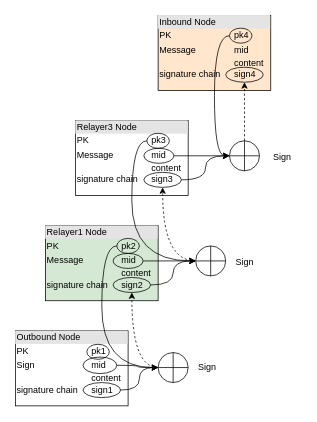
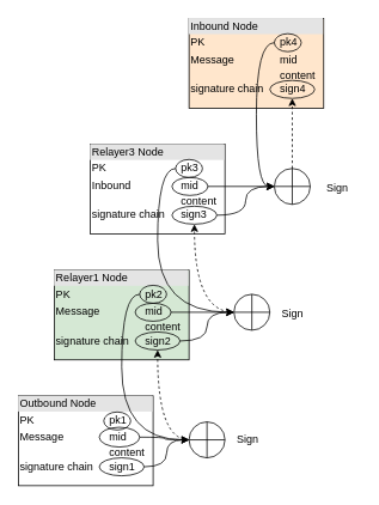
- <mxCell id="2" value="&lt;div style=&quot;box-sizing:border-box;width:100%;background:#e4e4e4;padding:2px;&quot;&gt;Relayer3 Node&lt;/div&gt;&lt;table style=&quot;width:100%;font-size:1em;&quot; cellpadding=&quot;2&quot; cellspacing=&quot;0&quot;&gt;&lt;tbody&gt;&lt;tr&gt;&lt;td&gt;PK&lt;/td&gt;&lt;td&gt;pk3&lt;/td&gt;&lt;/tr&gt;&lt;tr&gt;&lt;td&gt;Message&lt;/td&gt;&lt;td&gt;mid&lt;/td&gt;&lt;/tr&gt;&lt;tr&gt;&lt;td&gt;&lt;br&gt;signature chain&lt;br&gt;&lt;/td&gt;&lt;td&gt;content&lt;br&gt;sign3&lt;/td&gt;&lt;/tr&gt;&lt;/tbody&gt;&lt;/table&gt;" style="verticalAlign=top;align=left;overflow=fill;html=1;whiteSpace=wrap;" vertex="1" parent="1"><mxGeometry x="100" y="160" width="150" height="100" as="geometry" /></mxCell>
+ <mxCell id="2" value="&lt;div style=&quot;box-sizing:border-box;width:100%;background:#e4e4e4;padding:2px;&quot;&gt;Relayer3 Node&lt;/div&gt;&lt;table style=&quot;width:100%;font-size:1em;&quot; cellpadding=&quot;2&quot; cellspacing=&quot;0&quot;&gt;&lt;tbody&gt;&lt;tr&gt;&lt;td&gt;PK&lt;/td&gt;&lt;td&gt;pk3&lt;/td&gt;&lt;/tr&gt;&lt;tr&gt;&lt;td&gt;Inbound&lt;/td&gt;&lt;td&gt;mid&lt;/td&gt;&lt;/tr&gt;&lt;tr&gt;&lt;td&gt;&lt;br&gt;signature chain&lt;br&gt;&lt;/td&gt;&lt;td&gt;content&lt;br&gt;sign3&lt;/td&gt;&lt;/tr&gt;&lt;/tbody&gt;&lt;/table&gt;" style="verticalAlign=top;align=left;overflow=fill;html=1;whiteSpace=wrap;" vertex="1" parent="1"><mxGeometry x="100" y="160" width="150" height="100" as="geometry" /></mxCell>
- <mxCell id="14" value="&lt;div style=&quot;box-sizing:border-box;width:100%;background:#e4e4e4;padding:2px;&quot;&gt;Outbound Node&lt;/div&gt;&lt;table style=&quot;width:100%;font-size:1em;&quot; cellpadding=&quot;2&quot; cellspacing=&quot;0&quot;&gt;&lt;tbody&gt;&lt;tr&gt;&lt;td&gt;PK&lt;/td&gt;&lt;td&gt;pk1&lt;/td&gt;&lt;/tr&gt;&lt;tr&gt;&lt;td&gt;Sign&lt;/td&gt;&lt;td&gt;mid&lt;/td&gt;&lt;/tr&gt;&lt;tr&gt;&lt;td&gt;&lt;br&gt;signature chain&lt;br&gt;&lt;/td&gt;&lt;td&gt;content&lt;br&gt;sign1&lt;/td&gt;&lt;/tr&gt;&lt;/tbody&gt;&lt;/table&gt;" style="verticalAlign=top;align=left;overflow=fill;html=1;whiteSpace=wrap;" vertex="1" parent="1"><mxGeometry x="20" y="440" width="150" height="100" as="geometry" /></mxCell>
+ <mxCell id="14" value="&lt;div style=&quot;box-sizing:border-box;width:100%;background:#e4e4e4;padding:2px;&quot;&gt;Outbound Node&lt;/div&gt;&lt;table style=&quot;width:100%;font-size:1em;&quot; cellpadding=&quot;2&quot; cellspacing=&quot;0&quot;&gt;&lt;tbody&gt;&lt;tr&gt;&lt;td&gt;PK&lt;/td&gt;&lt;td&gt;pk1&lt;/td&gt;&lt;/tr&gt;&lt;tr&gt;&lt;td&gt;Message&lt;/td&gt;&lt;td&gt;mid&lt;/td&gt;&lt;/tr&gt;&lt;tr&gt;&lt;td&gt;&lt;br&gt;signature chain&lt;br&gt;&lt;/td&gt;&lt;td&gt;content&lt;br&gt;sign1&lt;/td&gt;&lt;/tr&gt;&lt;/tbody&gt;&lt;/table&gt;" style="verticalAlign=top;align=left;overflow=fill;html=1;whiteSpace=wrap;" vertex="1" parent="1"><mxGeometry x="20" y="440" width="150" height="100" as="geometry" /></mxCell>
